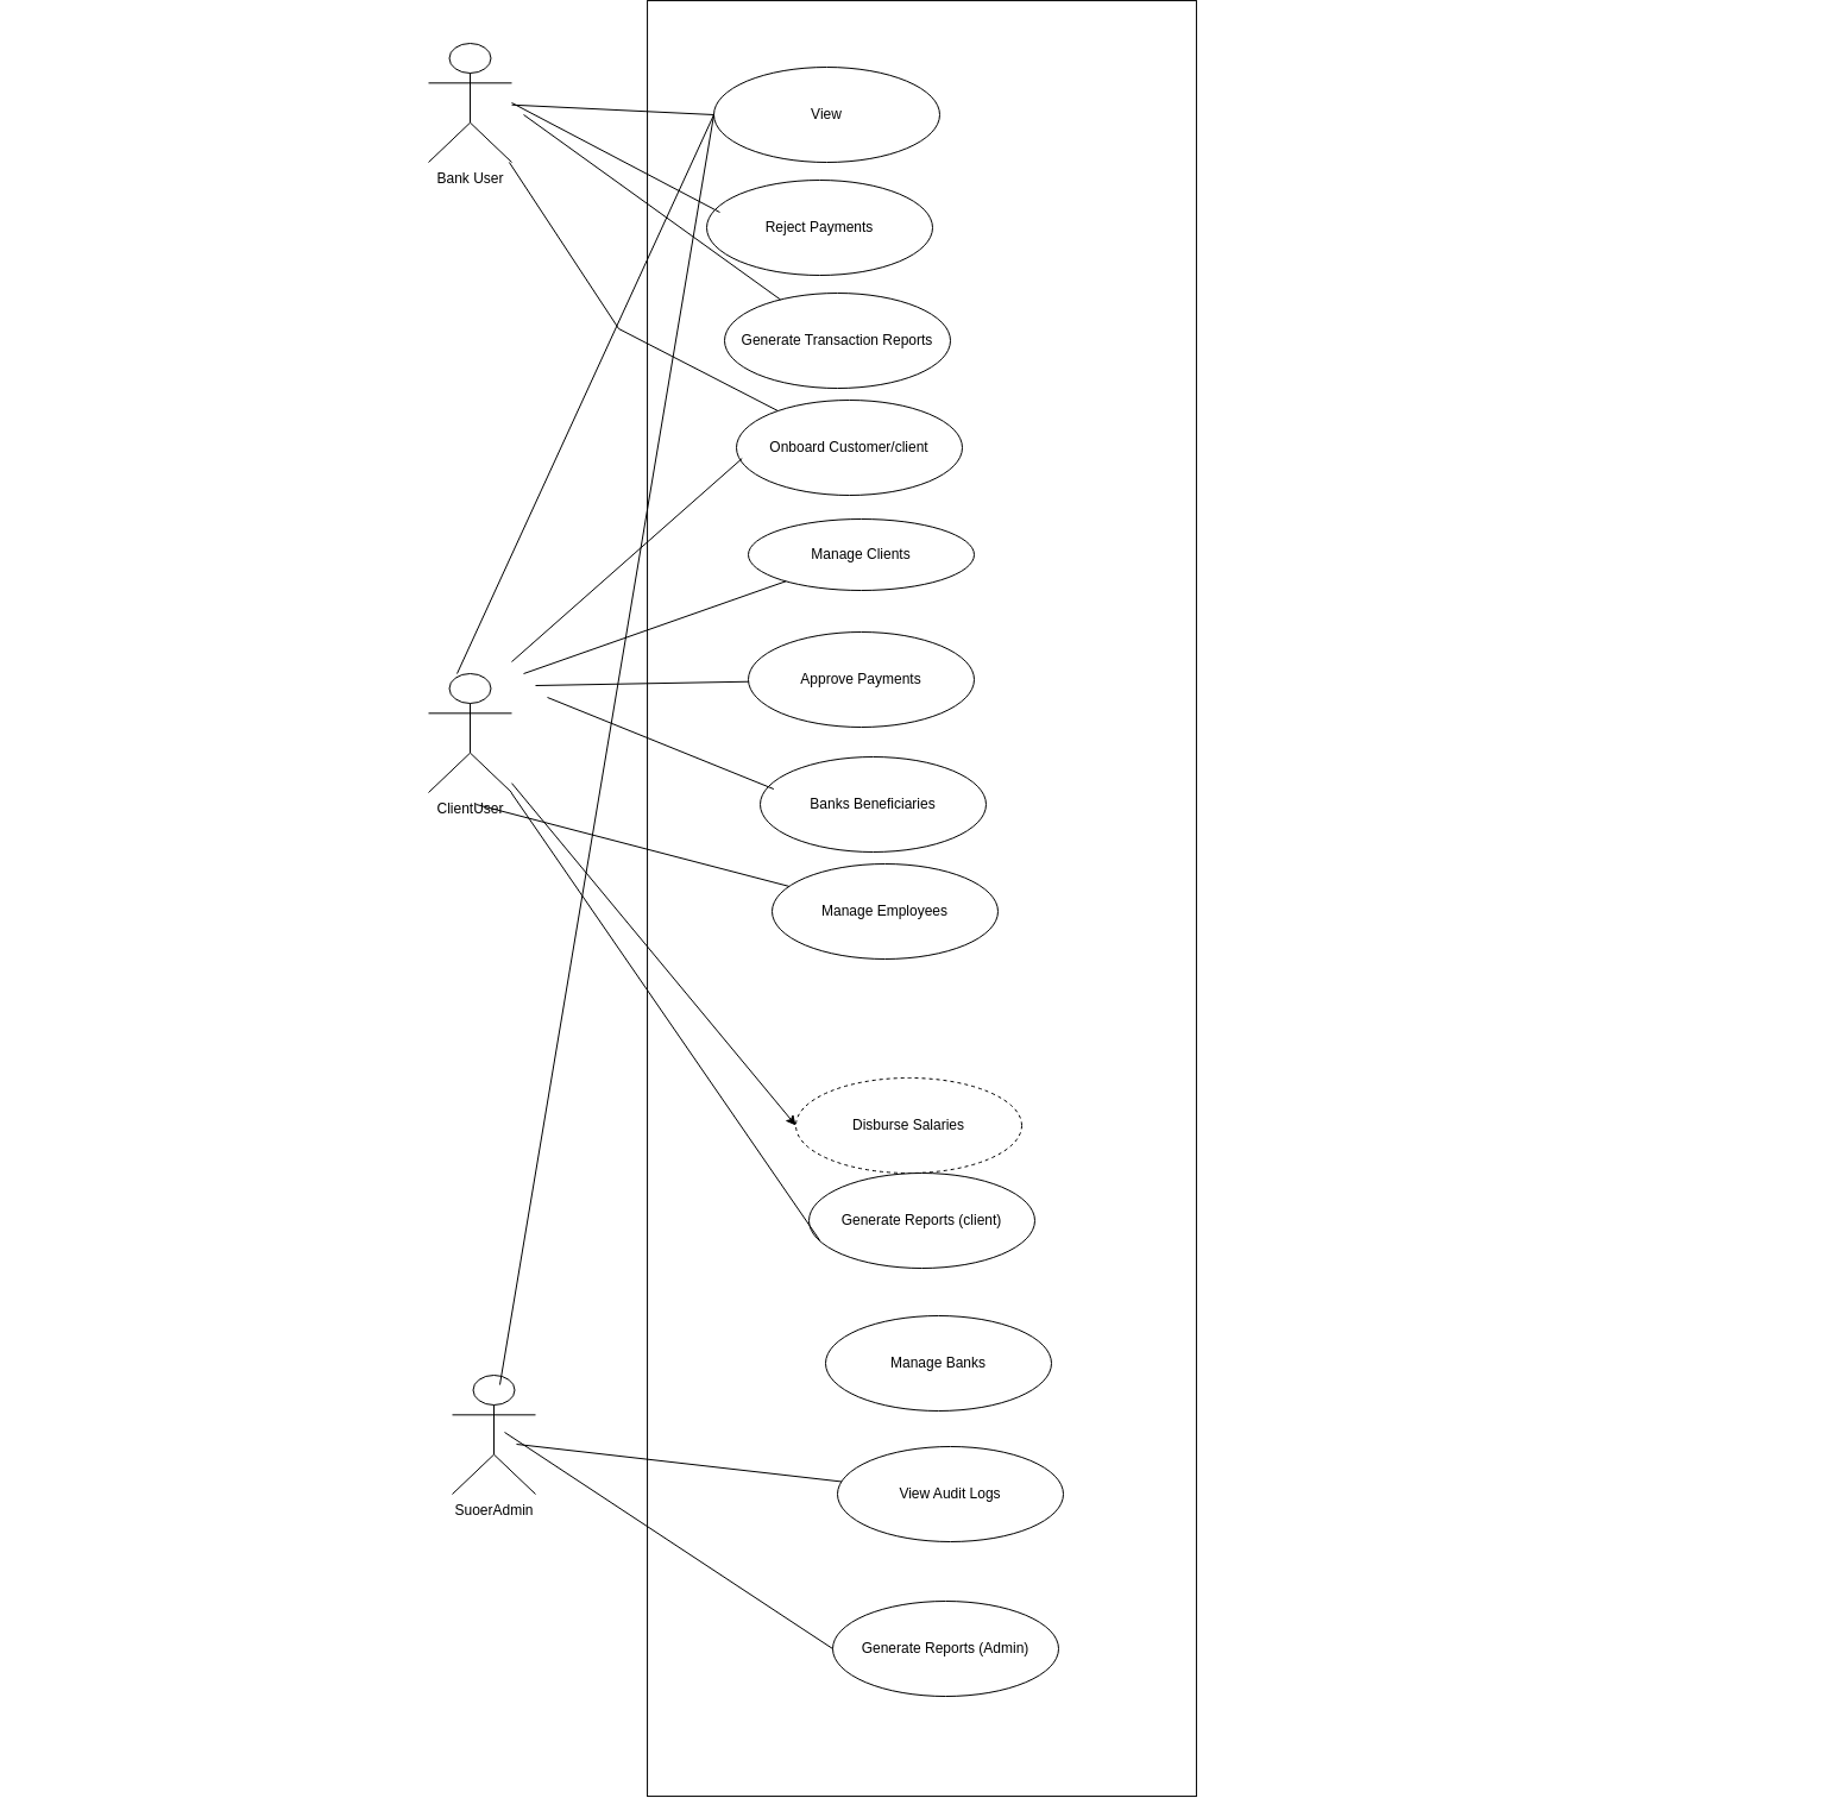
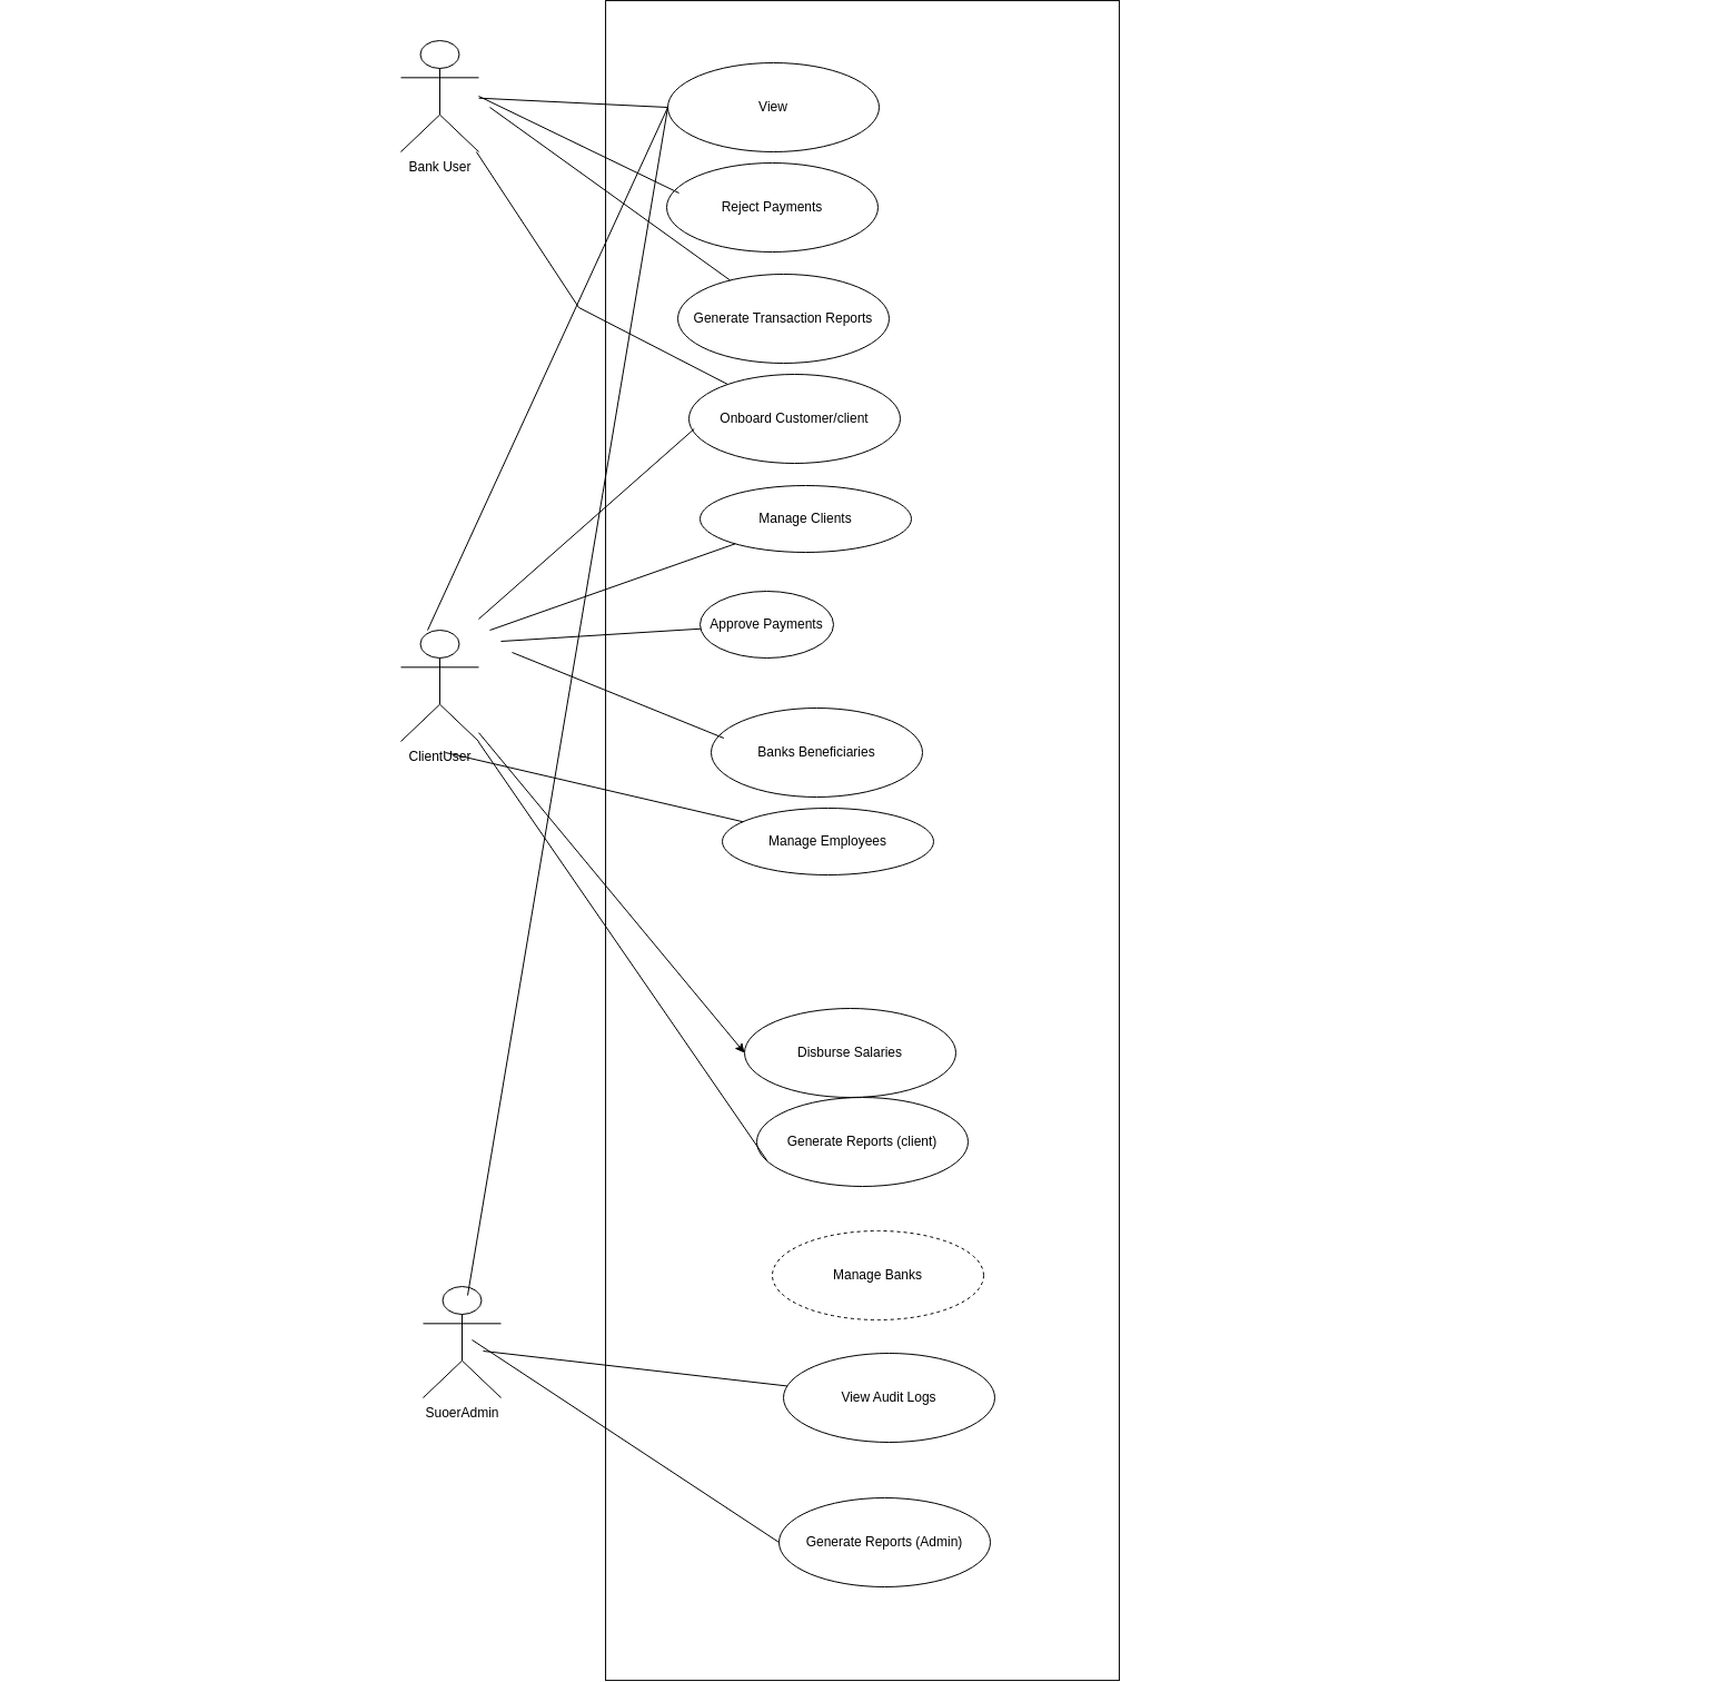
- <mxCell id="5" value="Reject Payments" style="ellipse;whiteSpace=wrap;html=1;" vertex="1" parent="1"><mxGeometry x="594" y="135" width="190" height="80" as="geometry" /></mxCell>
+ <mxCell id="5" value="Reject Payments" style="ellipse;whiteSpace=wrap;html=1;" vertex="1" parent="1"><mxGeometry x="599" y="130" width="190" height="80" as="geometry" /></mxCell>
- <mxCell id="9" value="Approve Payments" style="ellipse;whiteSpace=wrap;html=1;" vertex="1" parent="1"><mxGeometry x="629" y="515" width="190" height="80" as="geometry" /></mxCell>
+ <mxCell id="9" value="Approve Payments" style="ellipse;whiteSpace=wrap;html=1;" vertex="1" parent="1"><mxGeometry x="629" y="515" width="120" height="60" as="geometry" /></mxCell>
- <mxCell id="11" value="Manage Employees" style="ellipse;whiteSpace=wrap;html=1;" vertex="1" parent="1"><mxGeometry x="649" y="710" width="190" height="80" as="geometry" /></mxCell>
+ <mxCell id="11" value="Manage Employees" style="ellipse;whiteSpace=wrap;html=1;" vertex="1" parent="1"><mxGeometry x="649" y="710" width="190" height="60" as="geometry" /></mxCell>
- <mxCell id="12" value="Disburse Salaries" style="ellipse;whiteSpace=wrap;html=1;dashed=1;" vertex="1" parent="1"><mxGeometry x="669" y="890" width="190" height="80" as="geometry" /></mxCell>
+ <mxCell id="12" value="Disburse Salaries" style="ellipse;whiteSpace=wrap;html=1;" vertex="1" parent="1"><mxGeometry x="669" y="890" width="190" height="80" as="geometry" /></mxCell>
- <mxCell id="15" value="Manage Banks" style="ellipse;whiteSpace=wrap;html=1;" vertex="1" parent="1"><mxGeometry x="694" y="1090" width="190" height="80" as="geometry" /></mxCell>
+ <mxCell id="15" value="Manage Banks" style="ellipse;whiteSpace=wrap;html=1;dashed=1;" vertex="1" parent="1"><mxGeometry x="694" y="1090" width="190" height="80" as="geometry" /></mxCell>
